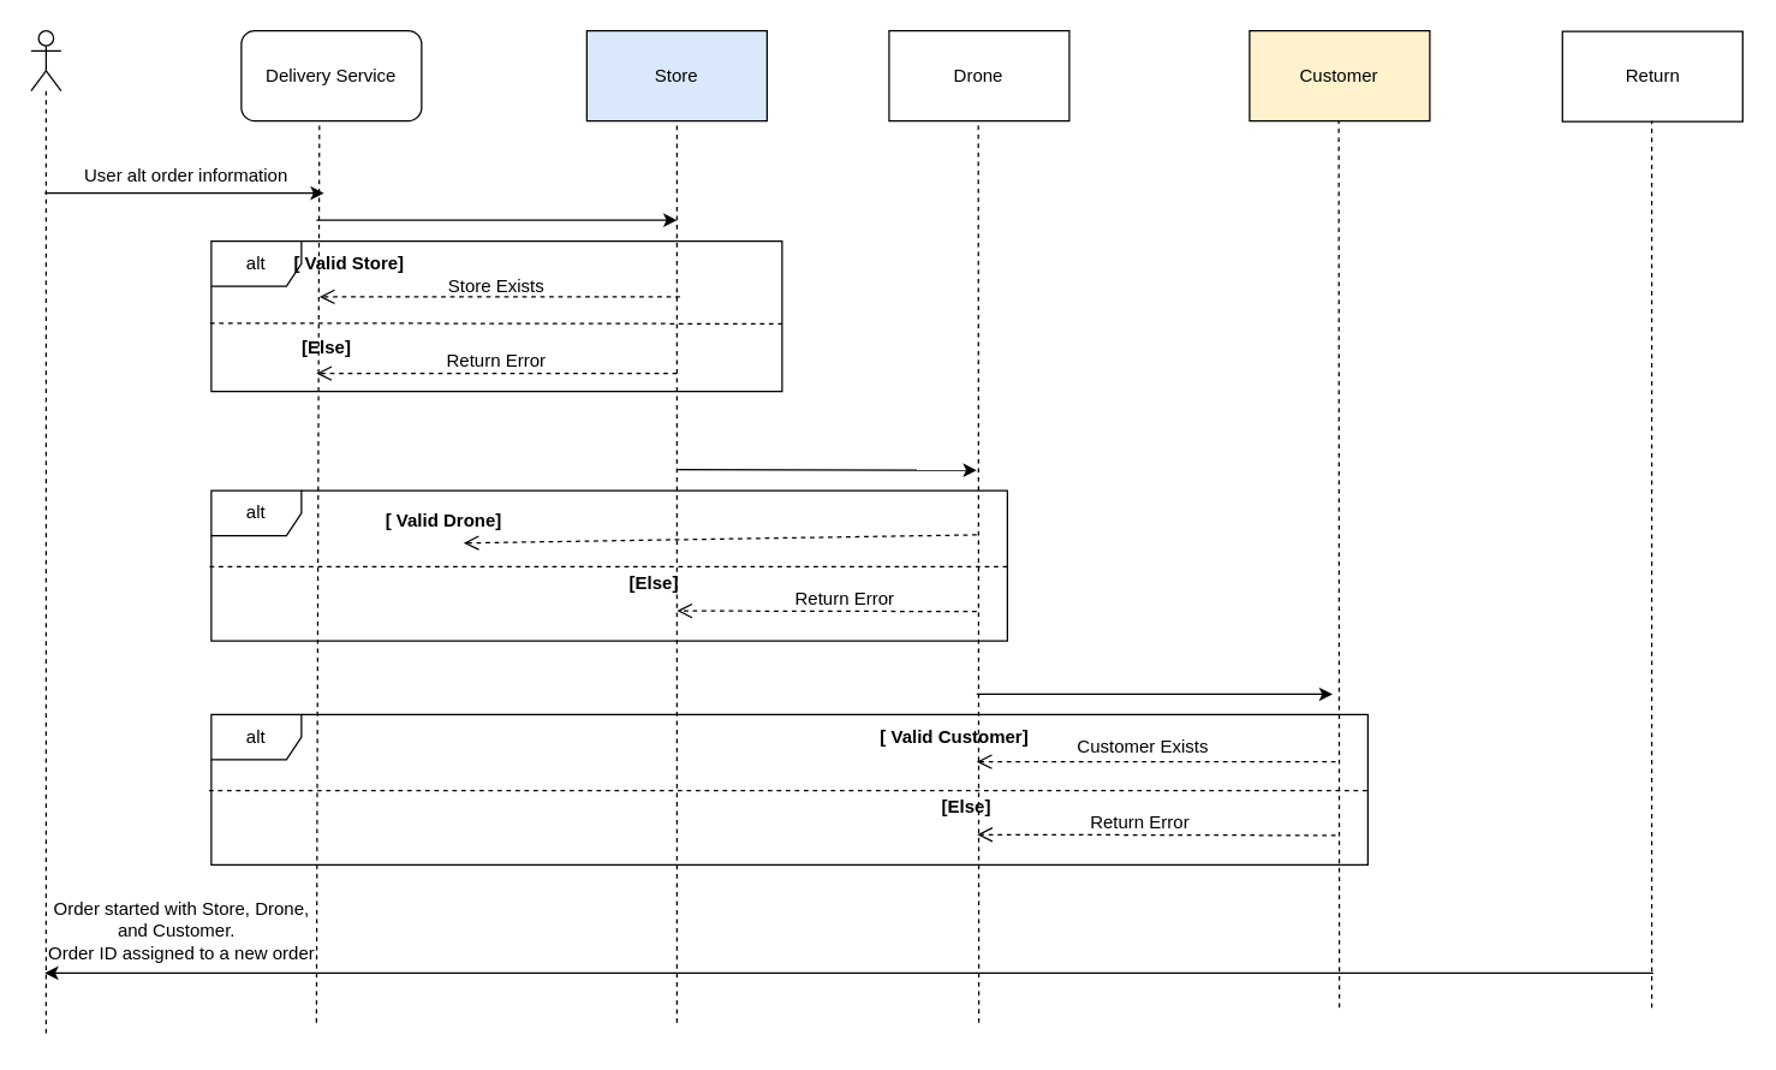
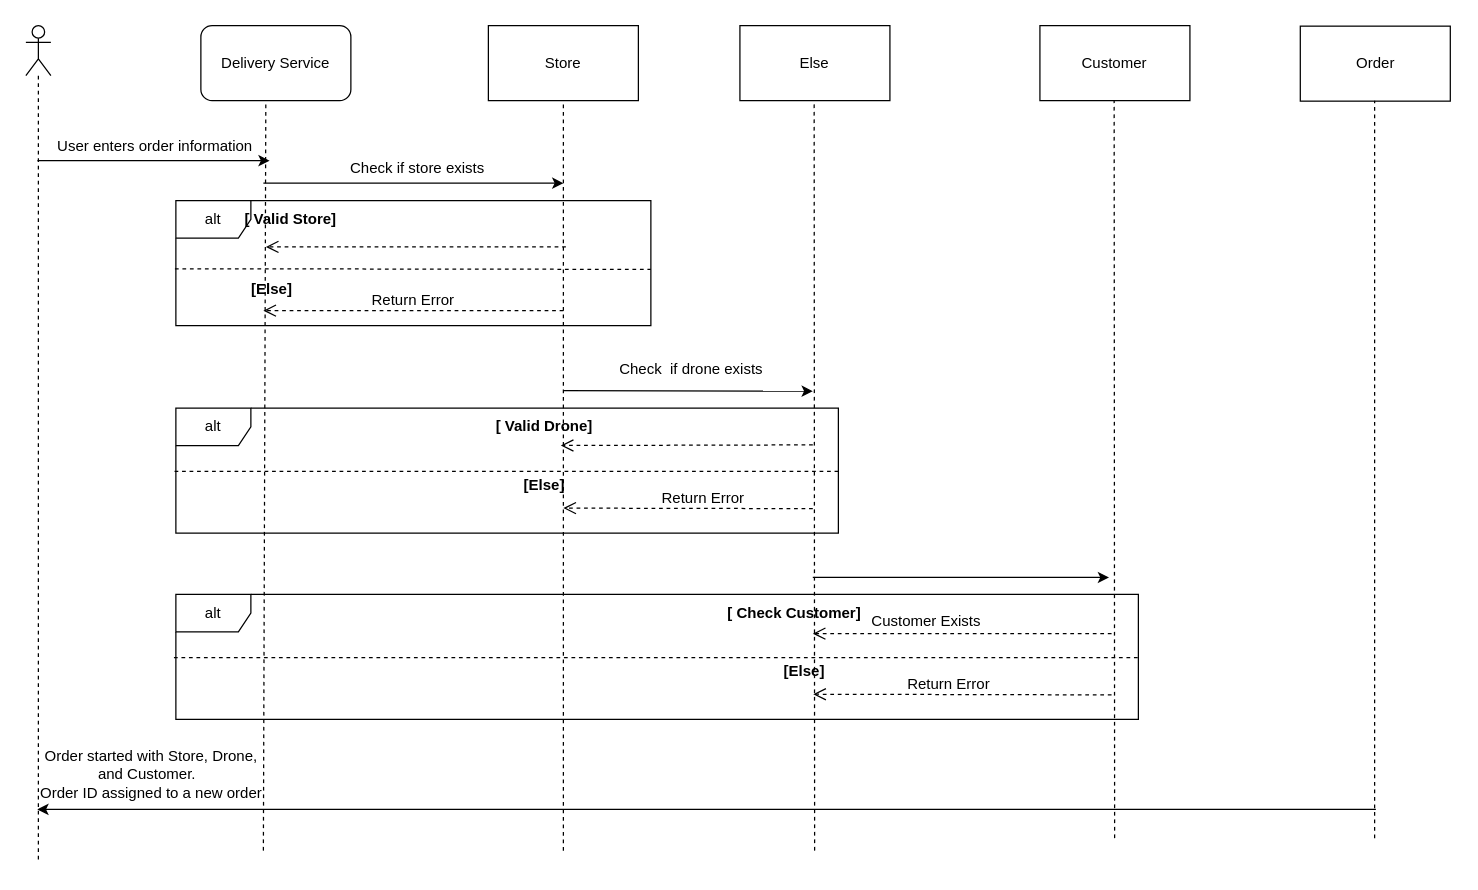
- <mxCell id="2" value="Store" style="rounded=0;whiteSpace=wrap;html=1;fillColor=#dae8fc;" parent="1" vertex="1"><mxGeometry x="390" y="20" width="120" height="60" as="geometry" /></mxCell>
+ <mxCell id="2" value="Store" style="rounded=0;whiteSpace=wrap;html=1;" parent="1" vertex="1"><mxGeometry x="390" y="20" width="120" height="60" as="geometry" /></mxCell>
- <mxCell id="4" value="Drone" style="rounded=0;whiteSpace=wrap;html=1;" parent="1" vertex="1"><mxGeometry x="591.24" y="20" width="120" height="60" as="geometry" /></mxCell>
+ <mxCell id="4" value="Else" style="rounded=0;whiteSpace=wrap;html=1;" parent="1" vertex="1"><mxGeometry x="591.24" y="20" width="120" height="60" as="geometry" /></mxCell>
- <mxCell id="5" value="Customer" style="rounded=0;whiteSpace=wrap;html=1;fillColor=#fff2cc;" parent="1" vertex="1"><mxGeometry x="831.24" y="20" width="120" height="60" as="geometry" /></mxCell>
+ <mxCell id="5" value="Customer" style="rounded=0;whiteSpace=wrap;html=1;" parent="1" vertex="1"><mxGeometry x="831.24" y="20" width="120" height="60" as="geometry" /></mxCell>
- <mxCell id="6" value="Return" style="rounded=0;whiteSpace=wrap;html=1;" parent="1" vertex="1"><mxGeometry x="1039.54" y="20.42" width="120" height="60" as="geometry" /></mxCell>
+ <mxCell id="6" value="Order" style="rounded=0;whiteSpace=wrap;html=1;" parent="1" vertex="1"><mxGeometry x="1039.54" y="20.42" width="120" height="60" as="geometry" /></mxCell>
- <mxCell id="10" value="User alt order information" style="text;html=1;align=center;verticalAlign=middle;resizable=0;points=[];autosize=1;strokeColor=none;fillColor=none;" parent="1" vertex="1"><mxGeometry x="33" y="102" width="180" height="30" as="geometry" /></mxCell>
+ <mxCell id="10" value="User enters order information" style="text;html=1;align=center;verticalAlign=middle;resizable=0;points=[];autosize=1;strokeColor=none;fillColor=none;" parent="1" vertex="1"><mxGeometry x="33" y="102" width="180" height="30" as="geometry" /></mxCell>
+ <mxCell id="12" value="Check if store exists" style="text;html=1;align=center;verticalAlign=middle;resizable=0;points=[];autosize=1;strokeColor=none;fillColor=none;" parent="1" vertex="1"><mxGeometry x="268" y="119" width="130" height="30" as="geometry" /></mxCell>
- <mxCell id="24" value="Store Exists" style="text;align=center;fontStyle=0;verticalAlign=middle;spacingLeft=3;spacingRight=3;strokeColor=none;rotatable=0;points=[[0,0.5],[1,0.5]];portConstraint=eastwest;" parent="1" vertex="1"><mxGeometry x="290" y="176" width="80" height="26" as="geometry" /></mxCell>
+ <mxCell id="33" value="Check&amp;nbsp; if drone exists" style="text;html=1;align=center;verticalAlign=middle;resizable=0;points=[];autosize=1;strokeColor=none;fillColor=none;" parent="1" vertex="1"><mxGeometry x="482" y="280.42" width="140" height="30" as="geometry" /></mxCell>
- <mxCell id="27" value="&lt;b&gt;[ Valid Drone]&lt;/b&gt;" style="text;html=1;strokeColor=none;fillColor=none;align=center;verticalAlign=middle;whiteSpace=wrap;rounded=0;" parent="1" vertex="1"><mxGeometry x="250" y="331.42" width="90" height="30" as="geometry" /></mxCell>
+ <mxCell id="27" value="&lt;b&gt;[ Valid Drone]&lt;/b&gt;" style="text;html=1;strokeColor=none;fillColor=none;align=center;verticalAlign=middle;whiteSpace=wrap;rounded=0;" parent="1" vertex="1"><mxGeometry x="390" y="326.42" width="90" height="30" as="geometry" /></mxCell>
- <mxCell id="36" value="&lt;b&gt;[ Valid Customer]&lt;/b&gt;" style="text;html=1;strokeColor=none;fillColor=none;align=center;verticalAlign=middle;whiteSpace=wrap;rounded=0;" parent="1" vertex="1"><mxGeometry x="579.54" y="475.42" width="110" height="30" as="geometry" /></mxCell>
+ <mxCell id="36" value="&lt;b&gt;[ Check Customer]&lt;/b&gt;" style="text;html=1;strokeColor=none;fillColor=none;align=center;verticalAlign=middle;whiteSpace=wrap;rounded=0;" parent="1" vertex="1"><mxGeometry x="579.54" y="475.42" width="110" height="30" as="geometry" /></mxCell>
- <mxCell id="42" value="Customer Exists" style="text;align=center;fontStyle=0;verticalAlign=middle;spacingLeft=3;spacingRight=3;strokeColor=none;rotatable=0;points=[[0,0.5],[1,0.5]];portConstraint=eastwest;" parent="1" vertex="1"><mxGeometry x="720.54" y="482.42" width="80" height="26" as="geometry" /></mxCell>
+ <mxCell id="42" value="Customer Exists" style="text;align=center;fontStyle=0;verticalAlign=middle;spacingLeft=3;spacingRight=3;strokeColor=none;rotatable=0;points=[[0,0.5],[1,0.5]];portConstraint=eastwest;" parent="1" vertex="1"><mxGeometry x="700.54" y="482.42" width="80" height="26" as="geometry" /></mxCell>
